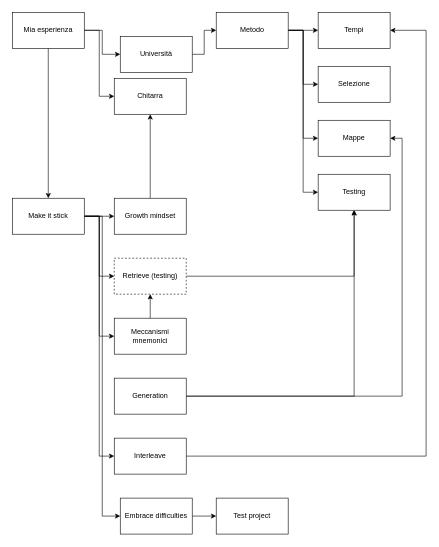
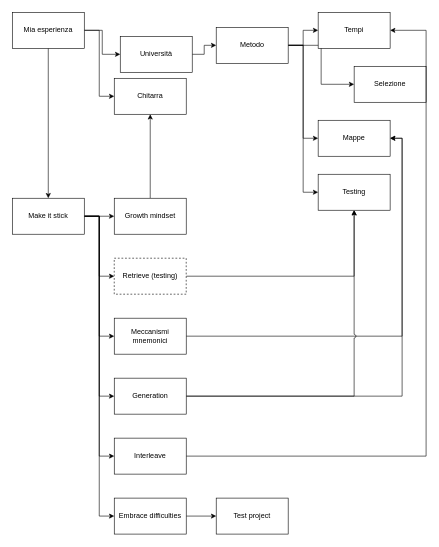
- <mxCell id="8" value="Metodo" style="rounded=0;whiteSpace=wrap;html=1;" vertex="1" parent="1"><mxGeometry x="360" y="20" width="120" height="60" as="geometry" /></mxCell>
+ <mxCell id="8" value="Metodo" style="rounded=0;whiteSpace=wrap;html=1;" vertex="1" parent="1"><mxGeometry x="360" y="45" width="120" height="60" as="geometry" /></mxCell>
- <mxCell id="10" value="Selezione" style="rounded=0;whiteSpace=wrap;html=1;" vertex="1" parent="1"><mxGeometry x="530" y="110" width="120" height="60" as="geometry" /></mxCell>
+ <mxCell id="10" value="Selezione" style="rounded=0;whiteSpace=wrap;html=1;" vertex="1" parent="1"><mxGeometry x="590" y="110" width="120" height="60" as="geometry" /></mxCell>
- <mxCell id="33" style="edgeStyle=orthogonalEdgeStyle;rounded=0;orthogonalLoop=1;jettySize=auto;html=1;" edge="1" parent="1" source="34" target="27"><mxGeometry relative="1" as="geometry" /></mxCell>
+ <mxCell id="33" style="edgeStyle=orthogonalEdgeStyle;rounded=0;orthogonalLoop=1;jettySize=auto;html=1;entryX=1;entryY=0.5;entryDx=0;entryDy=0;" edge="1" parent="1" source="34" target="11"><mxGeometry relative="1" as="geometry" /></mxCell>
+ <mxCell id="22" style="edgeStyle=orthogonalEdgeStyle;rounded=0;orthogonalLoop=1;jettySize=auto;html=1;entryX=0;entryY=0.5;entryDx=0;entryDy=0;" edge="1" parent="1" source="23" target="38"><mxGeometry relative="1" as="geometry" /></mxCell>
- <mxCell id="31" value="Embrace difficulties" style="rounded=0;whiteSpace=wrap;html=1;" vertex="1" parent="1"><mxGeometry x="200" y="830" width="120" height="60" as="geometry" /></mxCell>
+ <mxCell id="31" value="Embrace difficulties" style="rounded=0;whiteSpace=wrap;html=1;" vertex="1" parent="1"><mxGeometry x="190" y="830" width="120" height="60" as="geometry" /></mxCell>
